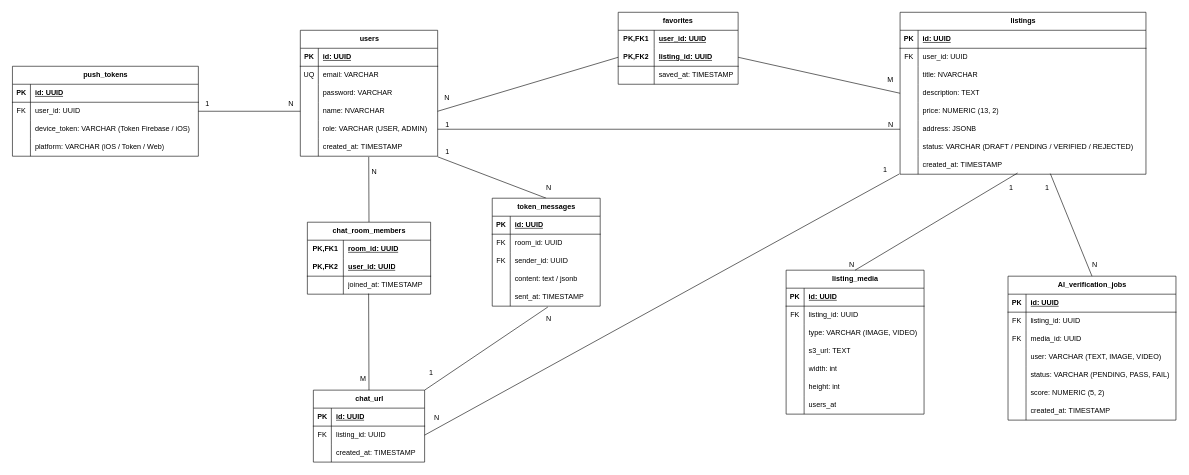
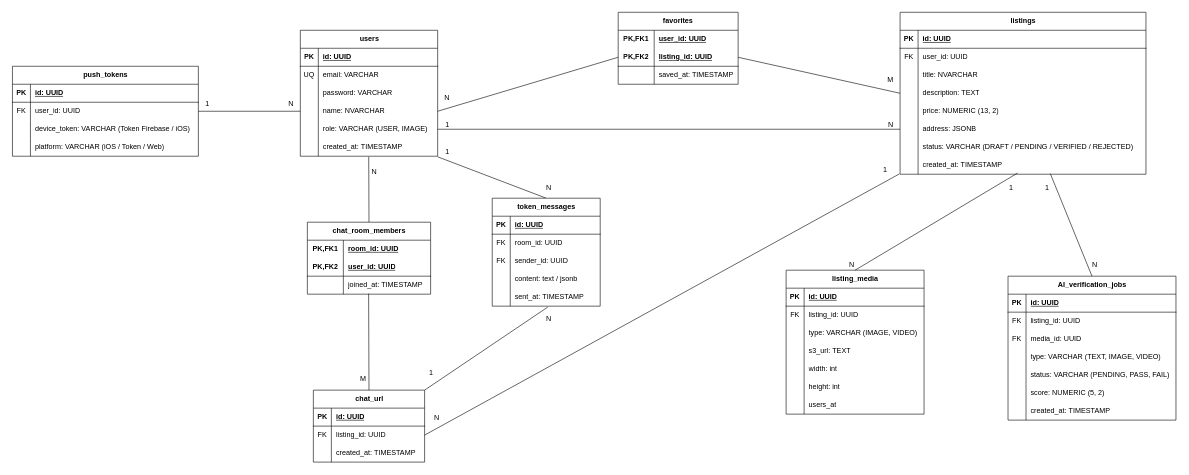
- <mxCell id="17" value="role:&amp;nbsp;VARCHAR (USER, ADMIN)" style="shape=partialRectangle;connectable=0;fillColor=none;top=0;left=0;bottom=0;right=0;align=left;spacingLeft=6;overflow=hidden;whiteSpace=wrap;html=1;" vertex="1" parent="15"><mxGeometry x="30" width="199" height="30" as="geometry"><mxRectangle width="199" height="30" as="alternateBounds" /></mxGeometry></mxCell>
+ <mxCell id="17" value="role:&amp;nbsp;VARCHAR (USER, IMAGE)" style="shape=partialRectangle;connectable=0;fillColor=none;top=0;left=0;bottom=0;right=0;align=left;spacingLeft=6;overflow=hidden;whiteSpace=wrap;html=1;" vertex="1" parent="15"><mxGeometry x="30" width="199" height="30" as="geometry"><mxRectangle width="199" height="30" as="alternateBounds" /></mxGeometry></mxCell>
- <mxCell id="90" value="user:&amp;nbsp;VARCHAR (TEXT,&amp;nbsp;IMAGE,&amp;nbsp;VIDEO)" style="shape=partialRectangle;connectable=0;fillColor=none;top=0;left=0;bottom=0;right=0;align=left;spacingLeft=6;overflow=hidden;whiteSpace=wrap;html=1;" vertex="1" parent="88"><mxGeometry x="30" width="250" height="30" as="geometry"><mxRectangle width="250" height="30" as="alternateBounds" /></mxGeometry></mxCell>
+ <mxCell id="90" value="type:&amp;nbsp;VARCHAR (TEXT,&amp;nbsp;IMAGE,&amp;nbsp;VIDEO)" style="shape=partialRectangle;connectable=0;fillColor=none;top=0;left=0;bottom=0;right=0;align=left;spacingLeft=6;overflow=hidden;whiteSpace=wrap;html=1;" vertex="1" parent="88"><mxGeometry x="30" width="250" height="30" as="geometry"><mxRectangle width="250" height="30" as="alternateBounds" /></mxGeometry></mxCell>
